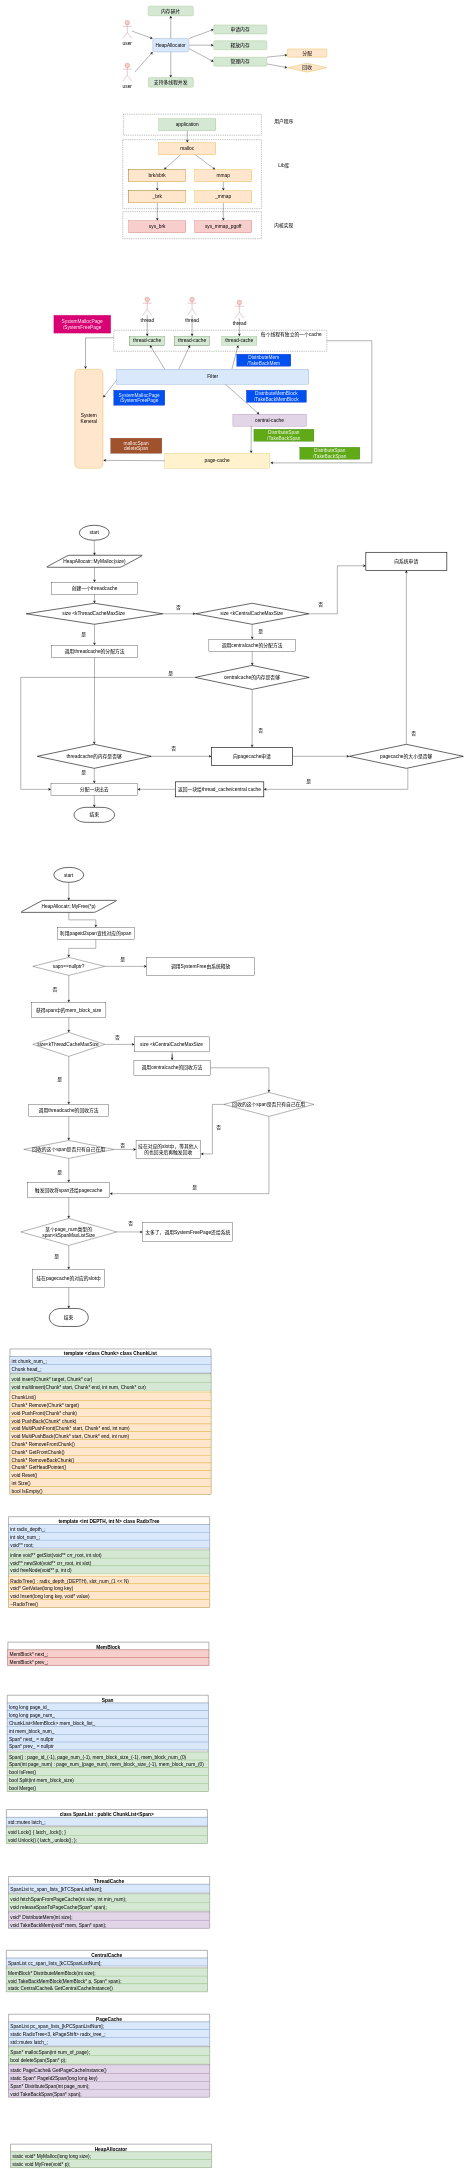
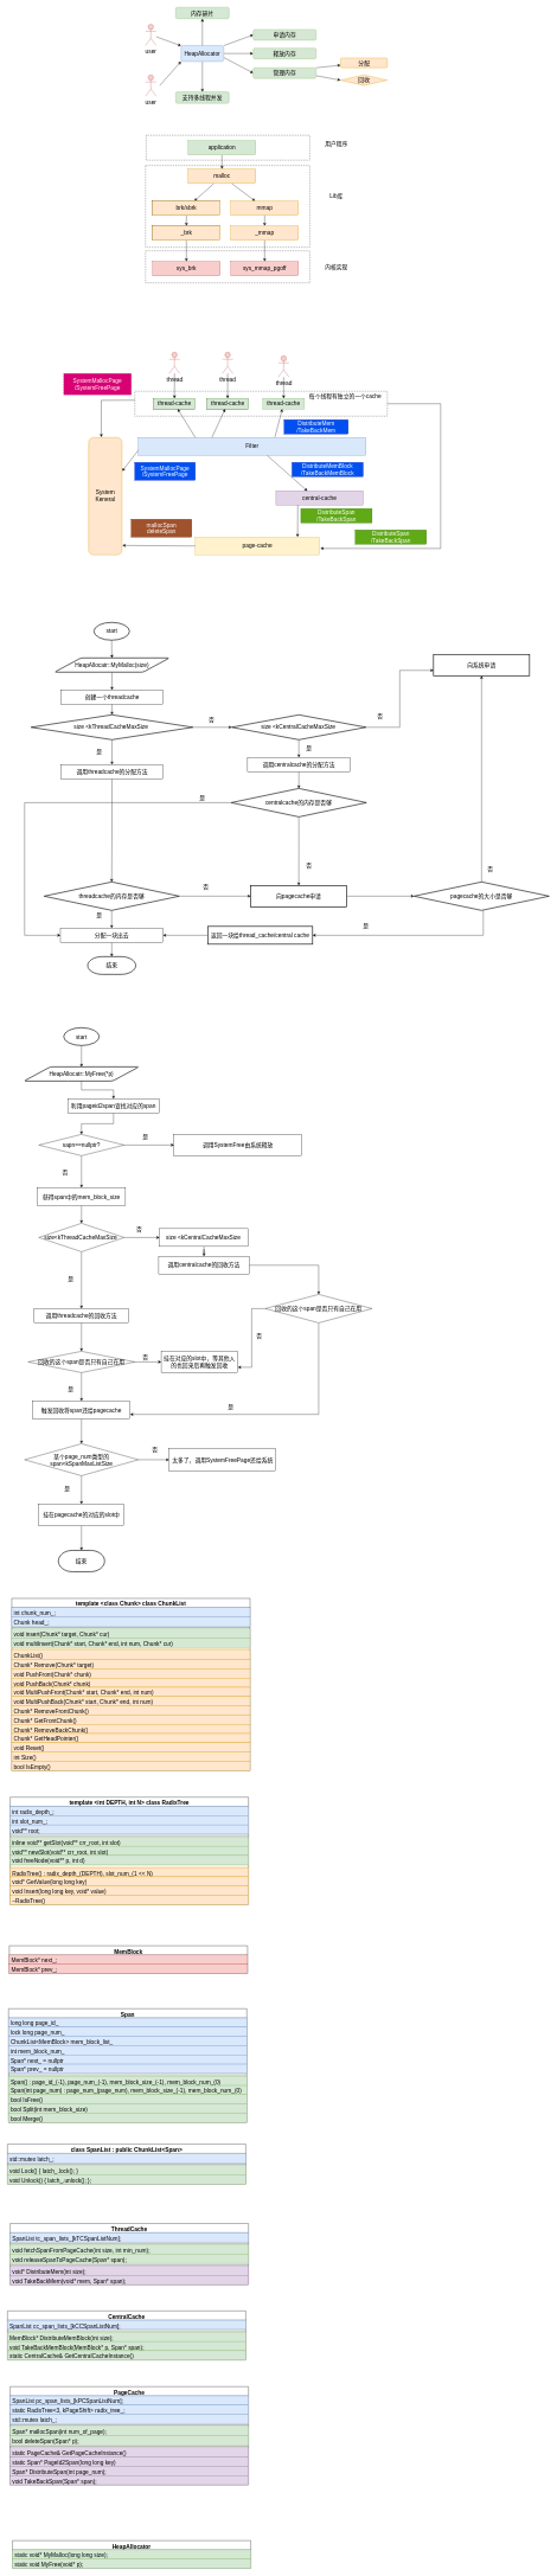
- <mxCell id="73" value="DistributeMem&lt;br&gt;/TakeBackMem" style="text;html=1;strokeColor=#001DBC;fillColor=#0050ef;align=center;verticalAlign=middle;whiteSpace=wrap;rounded=0;fontSize=16;fontColor=#ffffff;" vertex="1" parent="1"><mxGeometry x="788" y="1180" width="180" height="40" as="geometry" /></mxCell>
+ <mxCell id="73" value="DistributeMem&lt;br&gt;/TakeBackMem" style="text;html=1;strokeColor=#001DBC;fillColor=#0050ef;align=center;verticalAlign=middle;whiteSpace=wrap;rounded=0;fontSize=16;fontColor=#ffffff;" vertex="1" parent="1"><mxGeometry x="798" y="1180" width="180" height="40" as="geometry" /></mxCell>
- <mxCell id="205" value="long long page_num_" style="text;strokeColor=#6c8ebf;fillColor=#dae8fc;align=left;verticalAlign=top;spacingLeft=4;spacingRight=4;overflow=hidden;rotatable=0;points=[[0,0.5],[1,0.5]];portConstraint=eastwest;fontSize=16;" vertex="1" parent="203"><mxGeometry y="52" width="670" height="26" as="geometry" /></mxCell>
+ <mxCell id="205" value="lock long page_num_" style="text;strokeColor=#6c8ebf;fillColor=#dae8fc;align=left;verticalAlign=top;spacingLeft=4;spacingRight=4;overflow=hidden;rotatable=0;points=[[0,0.5],[1,0.5]];portConstraint=eastwest;fontSize=16;" vertex="1" parent="203"><mxGeometry y="52" width="670" height="26" as="geometry" /></mxCell>
